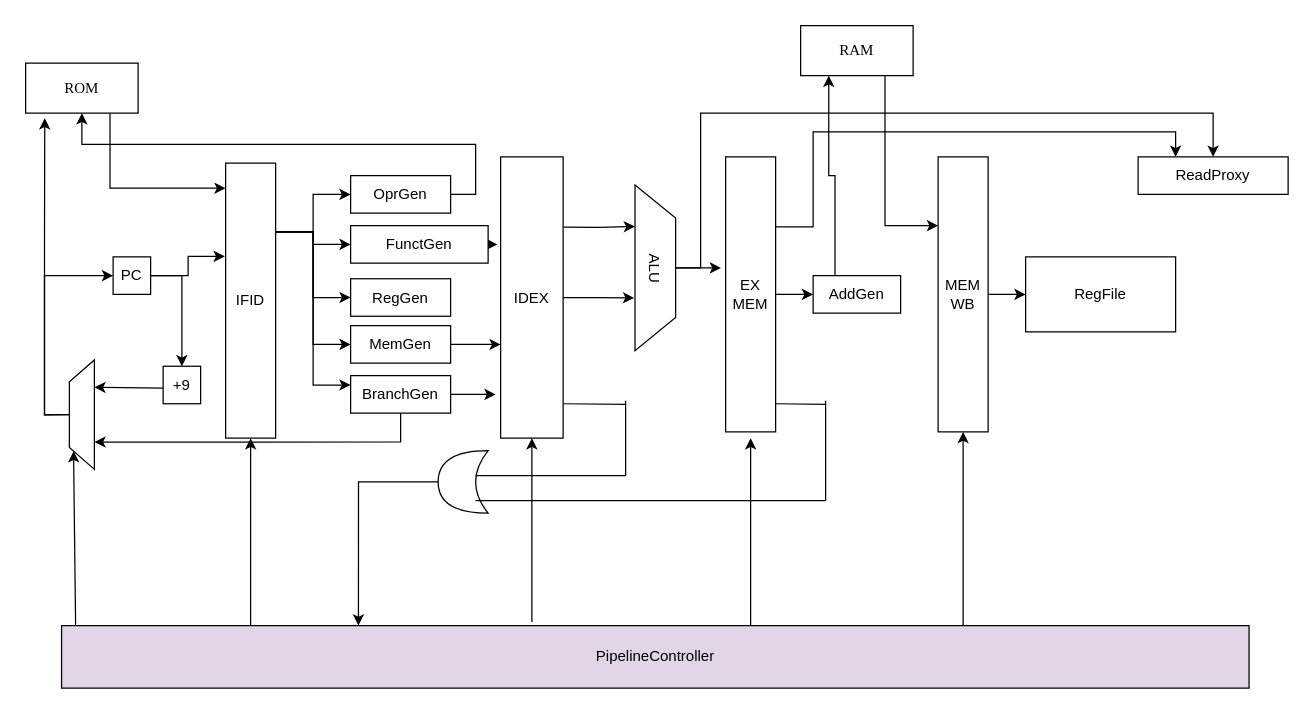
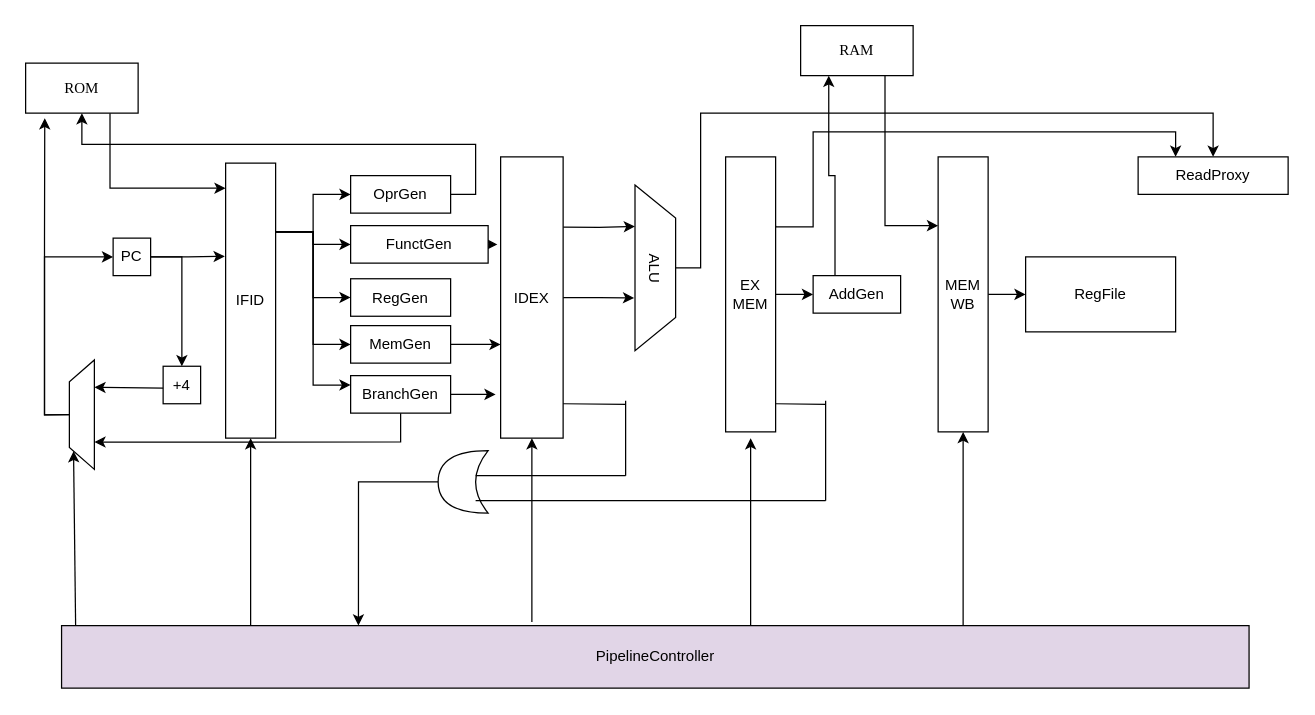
- <mxCell id="31" style="edgeStyle=orthogonalEdgeStyle;rounded=0;orthogonalLoop=1;jettySize=auto;html=1;exitX=0.5;exitY=0;exitDx=0;exitDy=0;entryX=-0.092;entryY=0.401;entryDx=0;entryDy=0;entryPerimeter=0;" edge="1" parent="1" source="33" target="36"><mxGeometry relative="1" as="geometry" /></mxCell>
- <mxCell id="6" value="PC" style="whiteSpace=wrap;html=1;aspect=fixed;" parent="1" vertex="1"><mxGeometry x="90" y="205" width="30" height="30" as="geometry" /></mxCell>
+ <mxCell id="6" value="PC" style="whiteSpace=wrap;html=1;aspect=fixed;" parent="1" vertex="1"><mxGeometry x="90" y="190" width="30" height="30" as="geometry" /></mxCell>
- <mxCell id="16" value="+9" style="whiteSpace=wrap;html=1;aspect=fixed;" parent="1" vertex="1"><mxGeometry x="130" y="292.5" width="30" height="30" as="geometry" /></mxCell>
+ <mxCell id="16" value="+4" style="whiteSpace=wrap;html=1;aspect=fixed;" parent="1" vertex="1"><mxGeometry x="130" y="292.5" width="30" height="30" as="geometry" /></mxCell>
